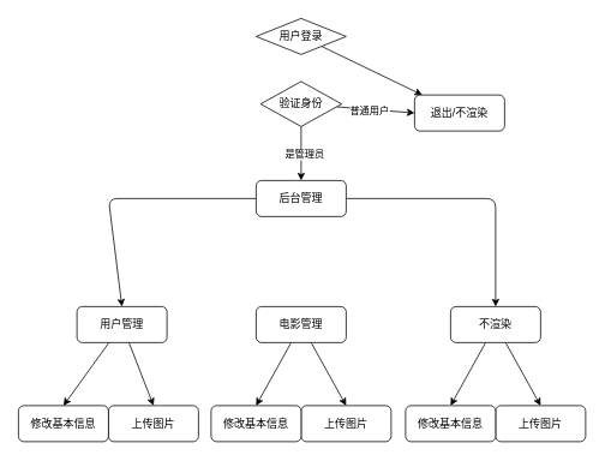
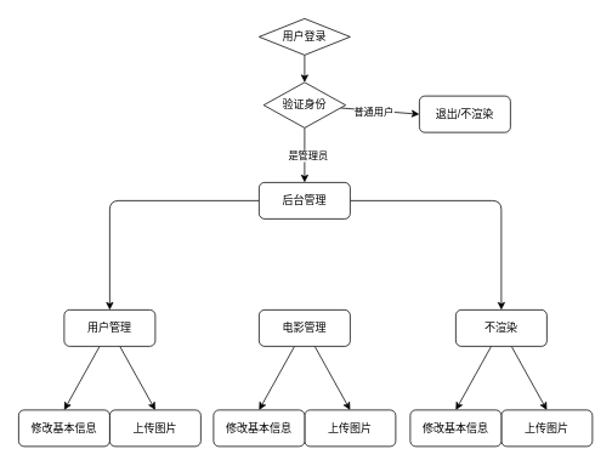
- <mxCell id="2" style="edgeStyle=none;html=1;" edge="1" parent="1" source="3" target="7"><mxGeometry relative="1" as="geometry" /></mxCell>
+ <mxCell id="2" style="edgeStyle=none;html=1;entryX=0.5;entryY=0;entryDx=0;entryDy=0;" edge="1" parent="1" source="3" target="23"><mxGeometry relative="1" as="geometry" /></mxCell>
- <mxCell id="18" value="用户管理" style="rounded=1;whiteSpace=wrap;html=1;" vertex="1" parent="1"><mxGeometry x="85" y="340" width="100" height="40" as="geometry" /></mxCell>
+ <mxCell id="18" value="用户管理" style="rounded=1;whiteSpace=wrap;html=1;" vertex="1" parent="1"><mxGeometry x="70" y="340" width="100" height="40" as="geometry" /></mxCell>
